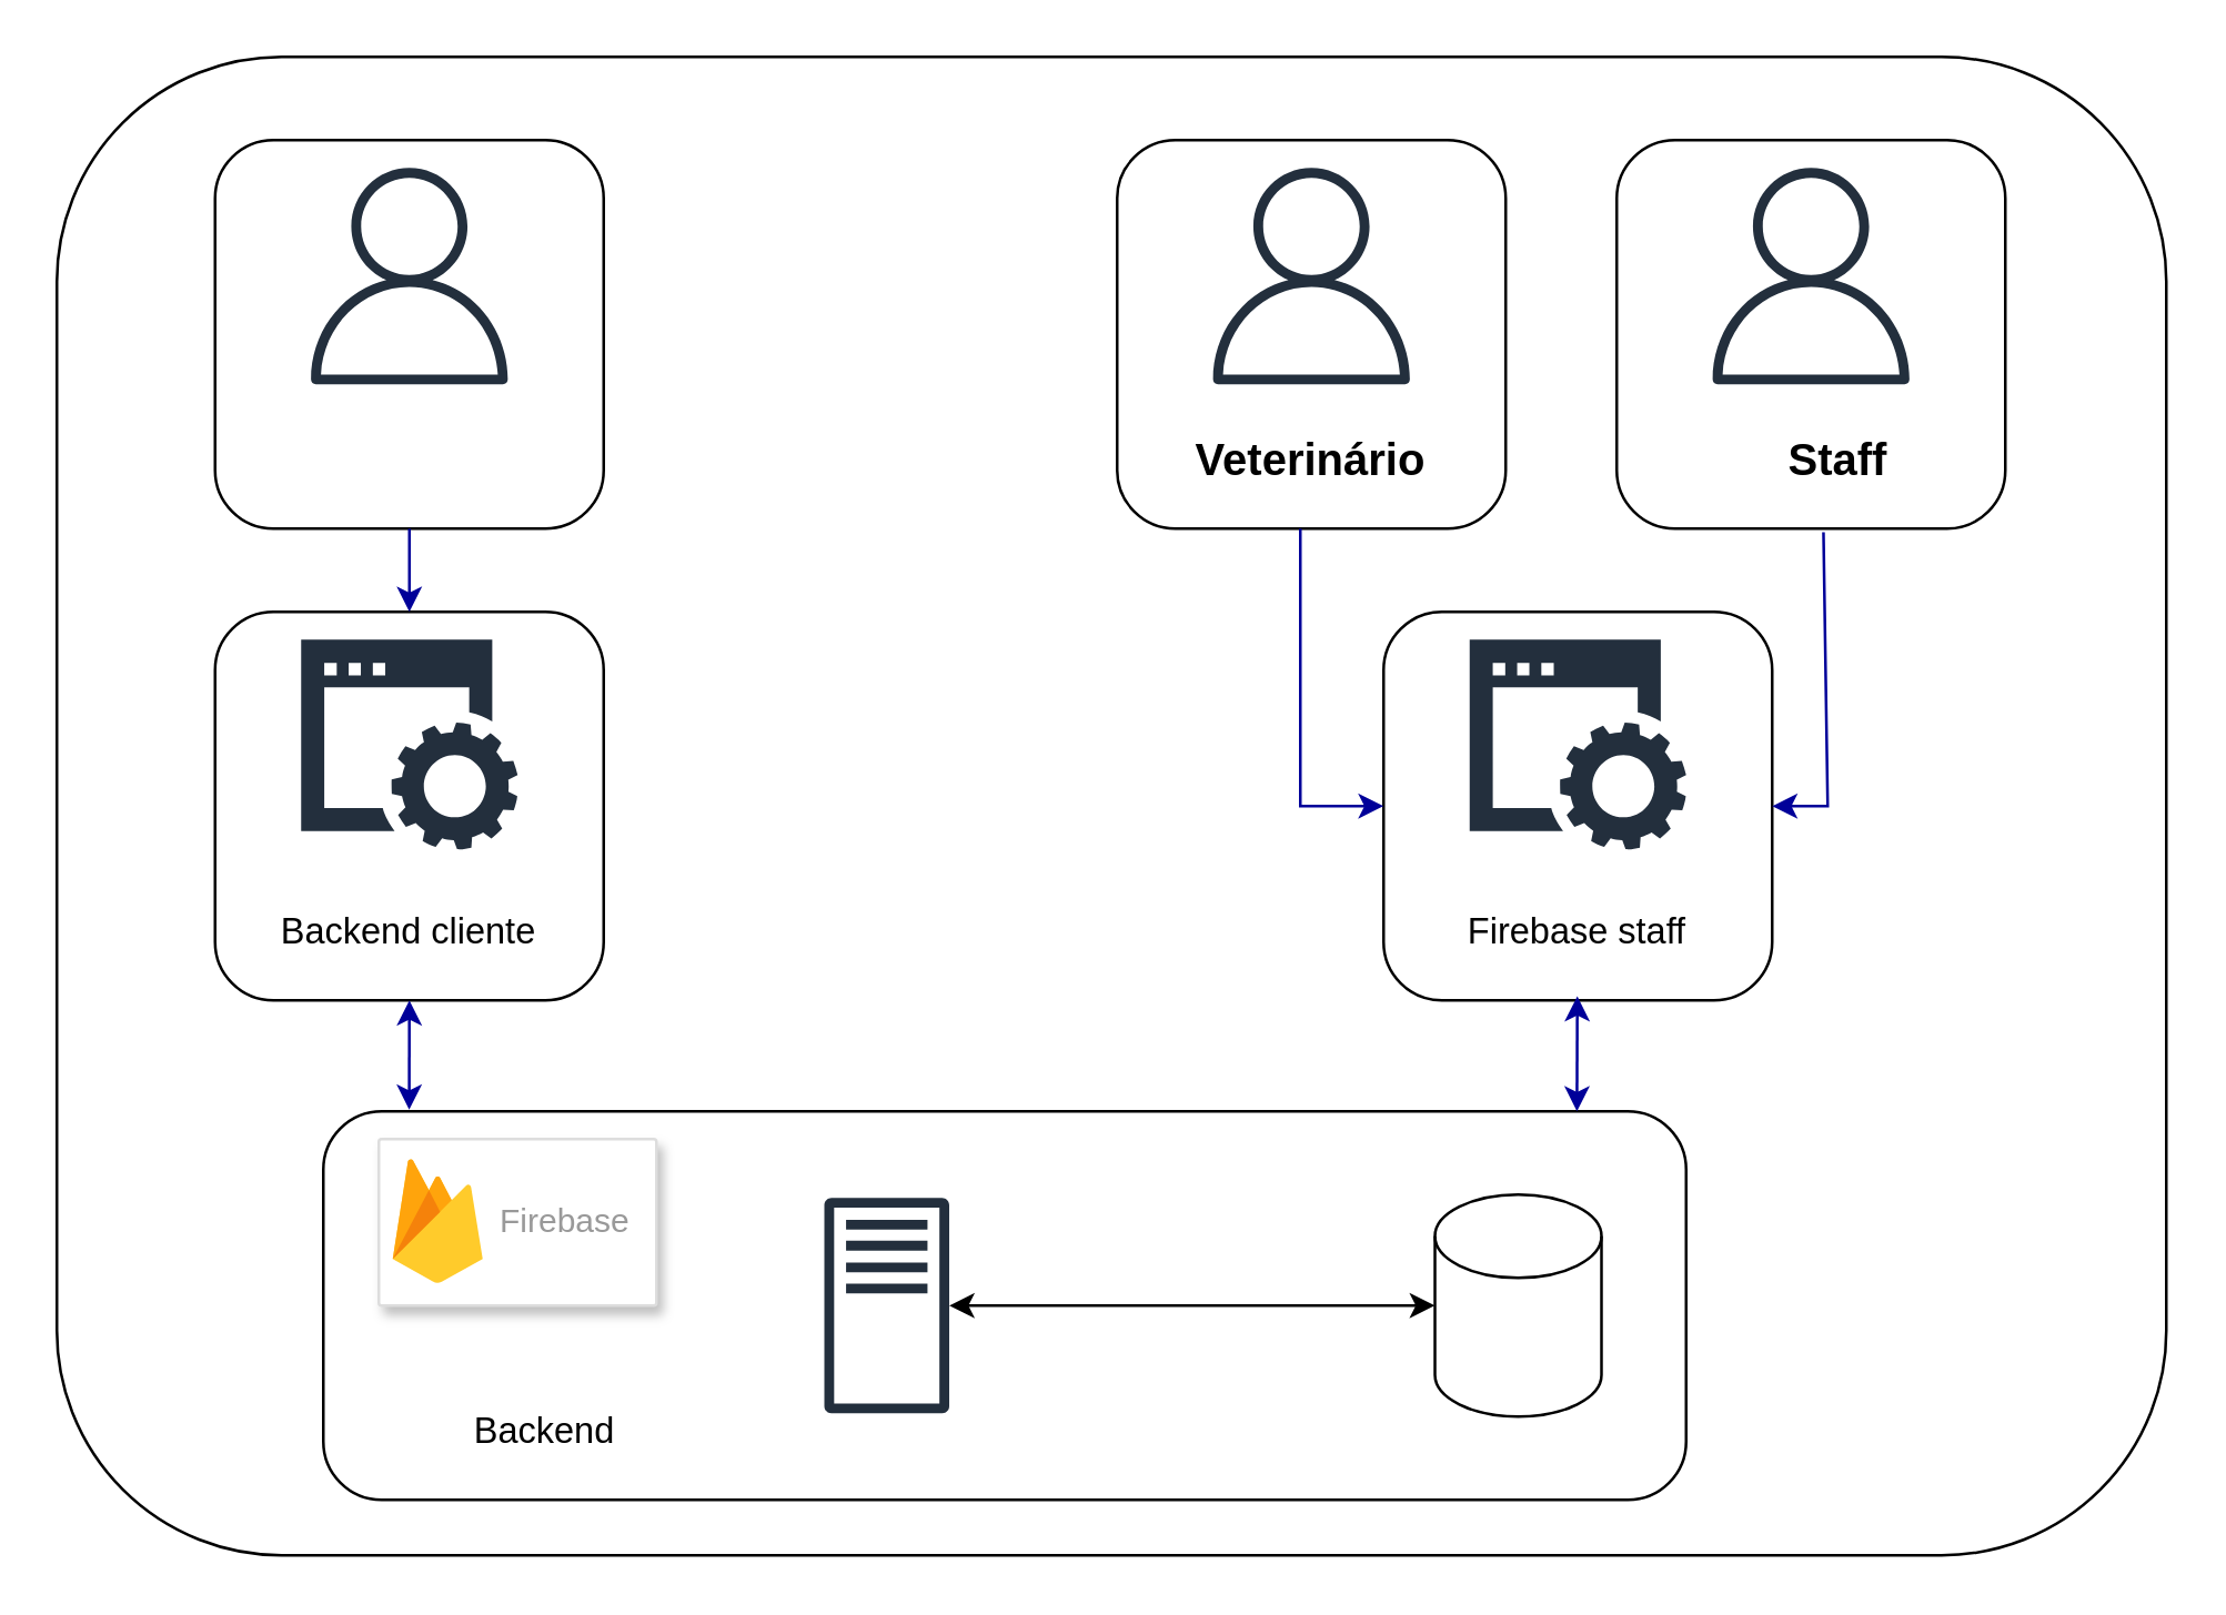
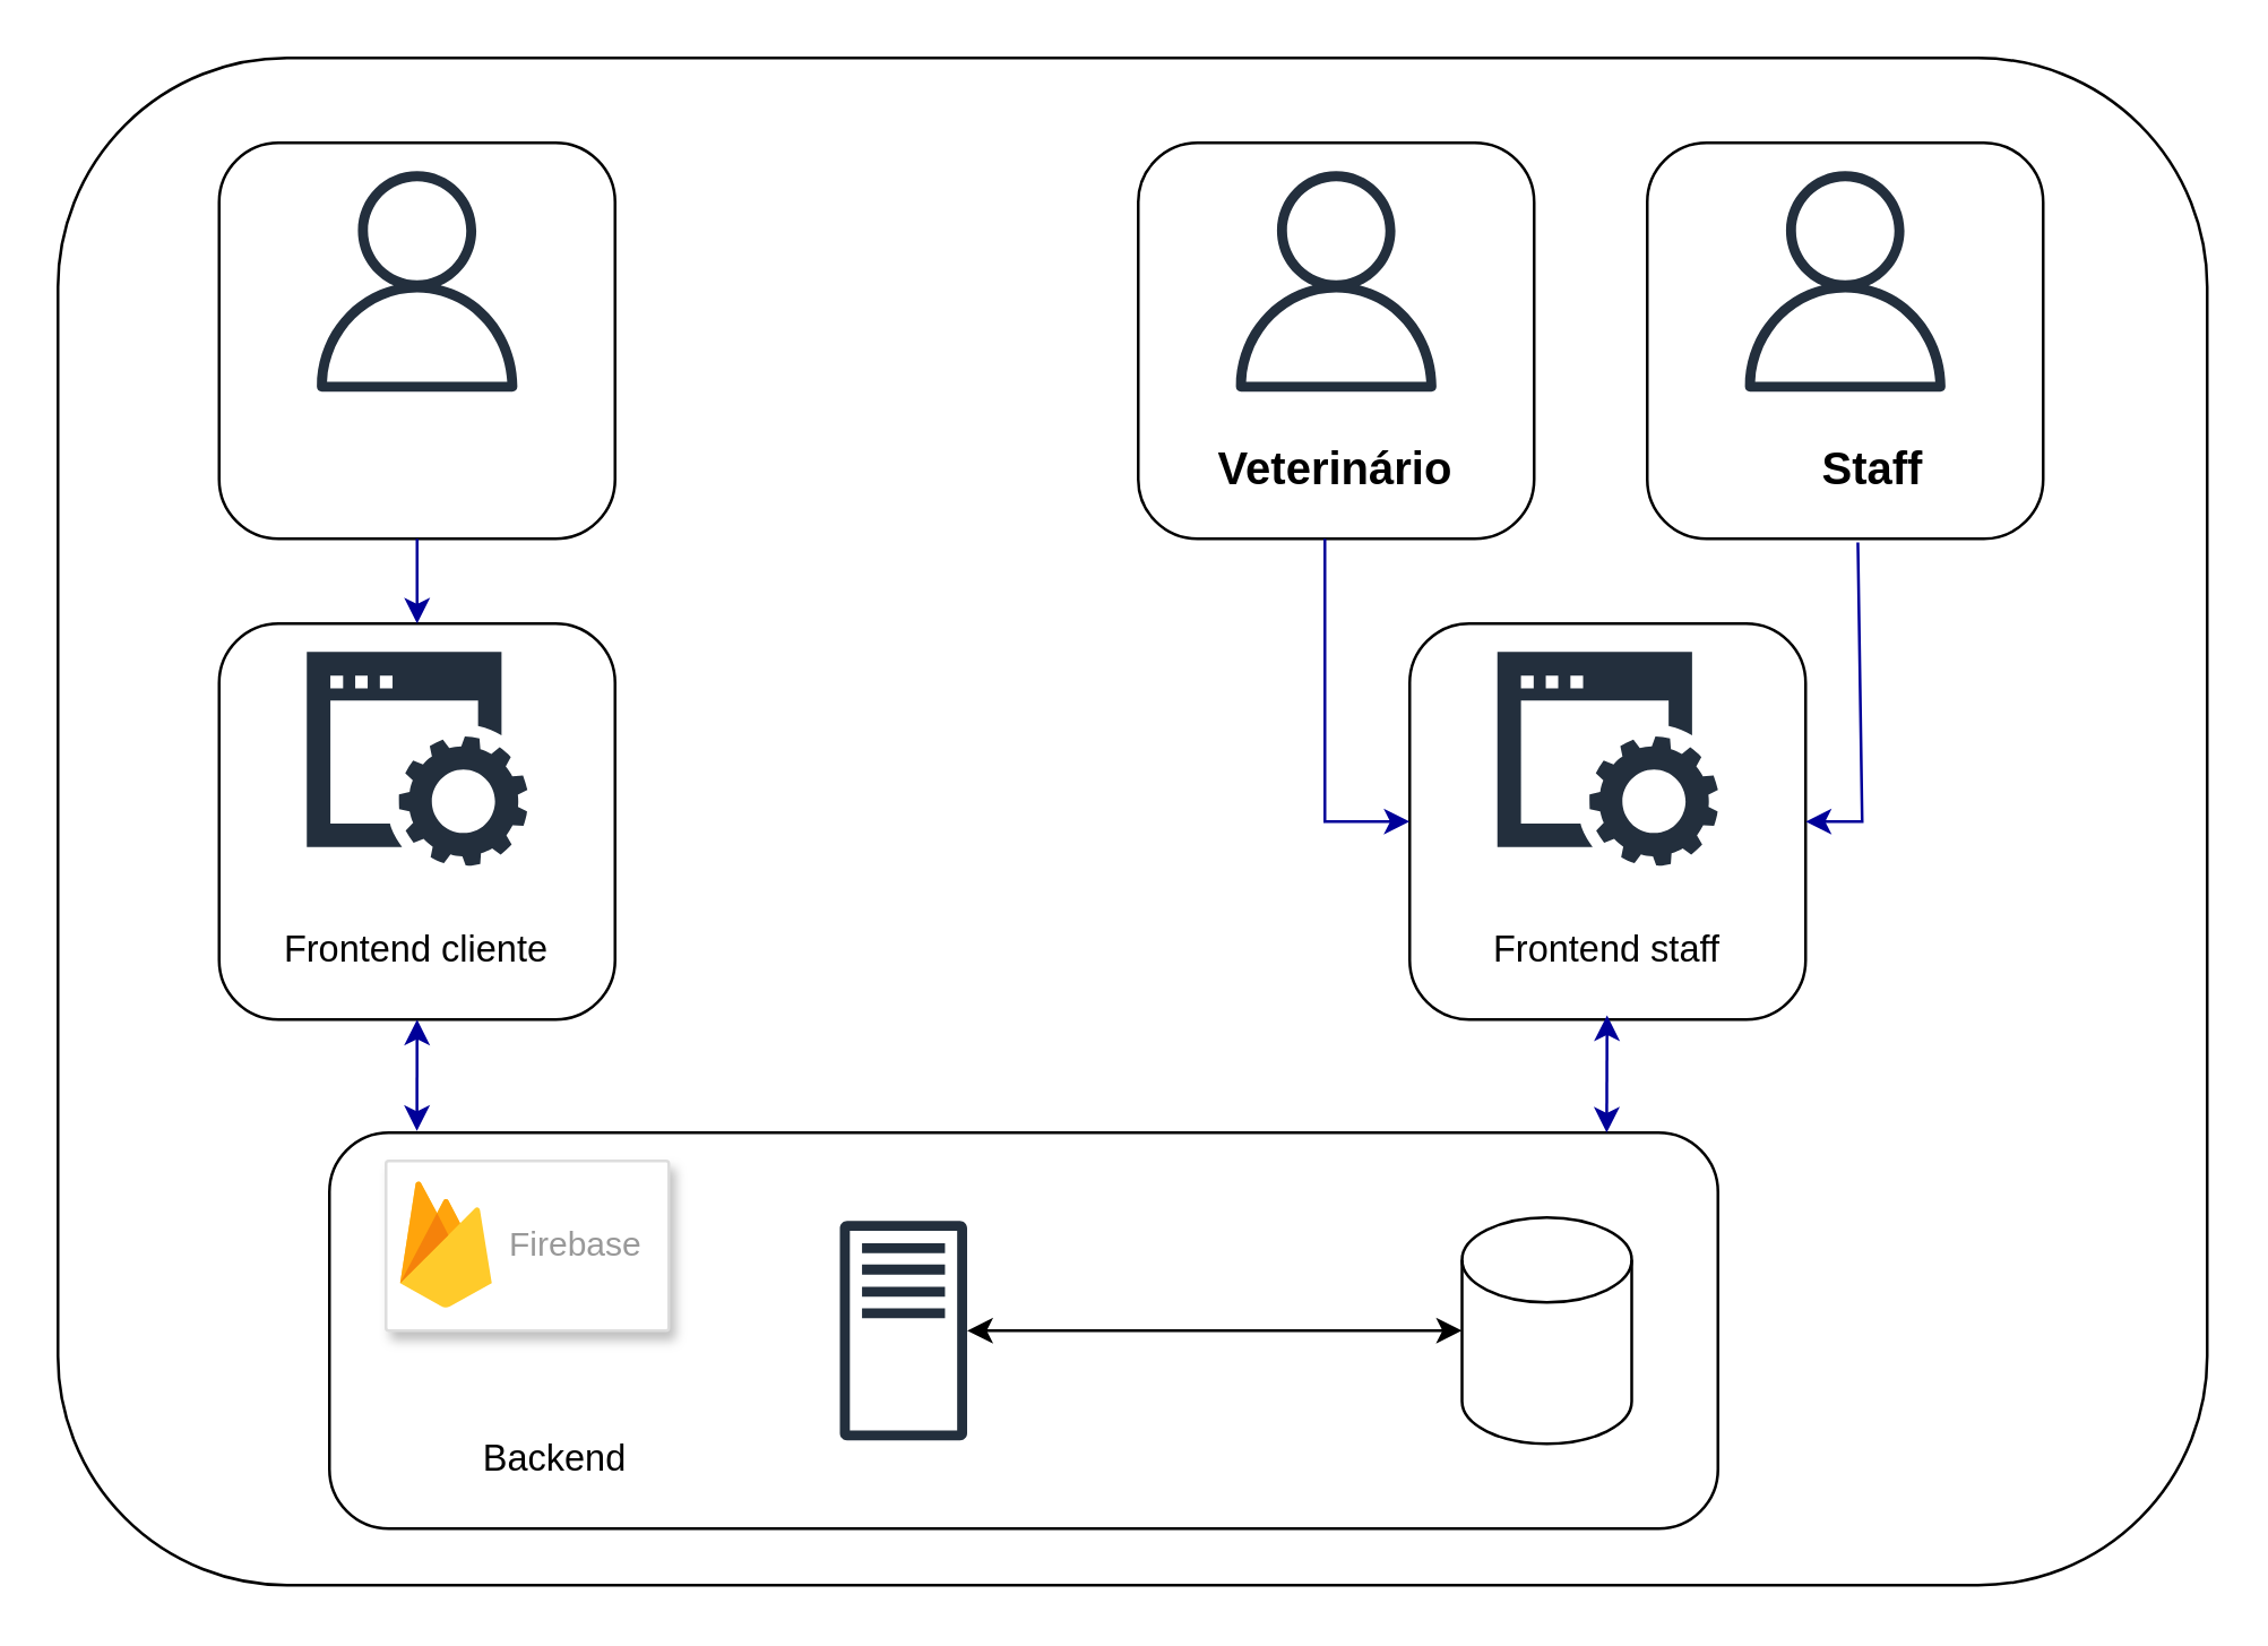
- <mxCell id="13" value="&lt;div style=&quot;font-size: 13px;&quot;&gt;&lt;font style=&quot;font-size: 13px;&quot;&gt;Backend cliente&lt;/font&gt;&lt;/div&gt;" style="text;html=1;strokeColor=none;fillColor=none;align=center;verticalAlign=middle;whiteSpace=wrap;rounded=0;fontStyle=0;fontSize=16;" vertex="1" parent="1"><mxGeometry x="97" y="320" width="100" height="30" as="geometry" /></mxCell>
+ <mxCell id="13" value="&lt;div style=&quot;font-size: 13px;&quot;&gt;&lt;font style=&quot;font-size: 13px;&quot;&gt;Frontend cliente&lt;/font&gt;&lt;/div&gt;" style="text;html=1;strokeColor=none;fillColor=none;align=center;verticalAlign=middle;whiteSpace=wrap;rounded=0;fontStyle=0;fontSize=16;" vertex="1" parent="1"><mxGeometry x="97" y="320" width="100" height="30" as="geometry" /></mxCell>
- <mxCell id="16" value="&lt;div style=&quot;font-size: 13px;&quot;&gt;&lt;font style=&quot;font-size: 13px;&quot;&gt;Firebase staff&lt;/font&gt;&lt;/div&gt;" style="text;html=1;strokeColor=none;fillColor=none;align=center;verticalAlign=middle;whiteSpace=wrap;rounded=0;fontStyle=0;fontSize=16;" vertex="1" parent="1"><mxGeometry x="518" y="320" width="100" height="30" as="geometry" /></mxCell>
+ <mxCell id="16" value="&lt;div style=&quot;font-size: 13px;&quot;&gt;&lt;font style=&quot;font-size: 13px;&quot;&gt;Frontend staff&lt;/font&gt;&lt;/div&gt;" style="text;html=1;strokeColor=none;fillColor=none;align=center;verticalAlign=middle;whiteSpace=wrap;rounded=0;fontStyle=0;fontSize=16;" vertex="1" parent="1"><mxGeometry x="518" y="320" width="100" height="30" as="geometry" /></mxCell>
